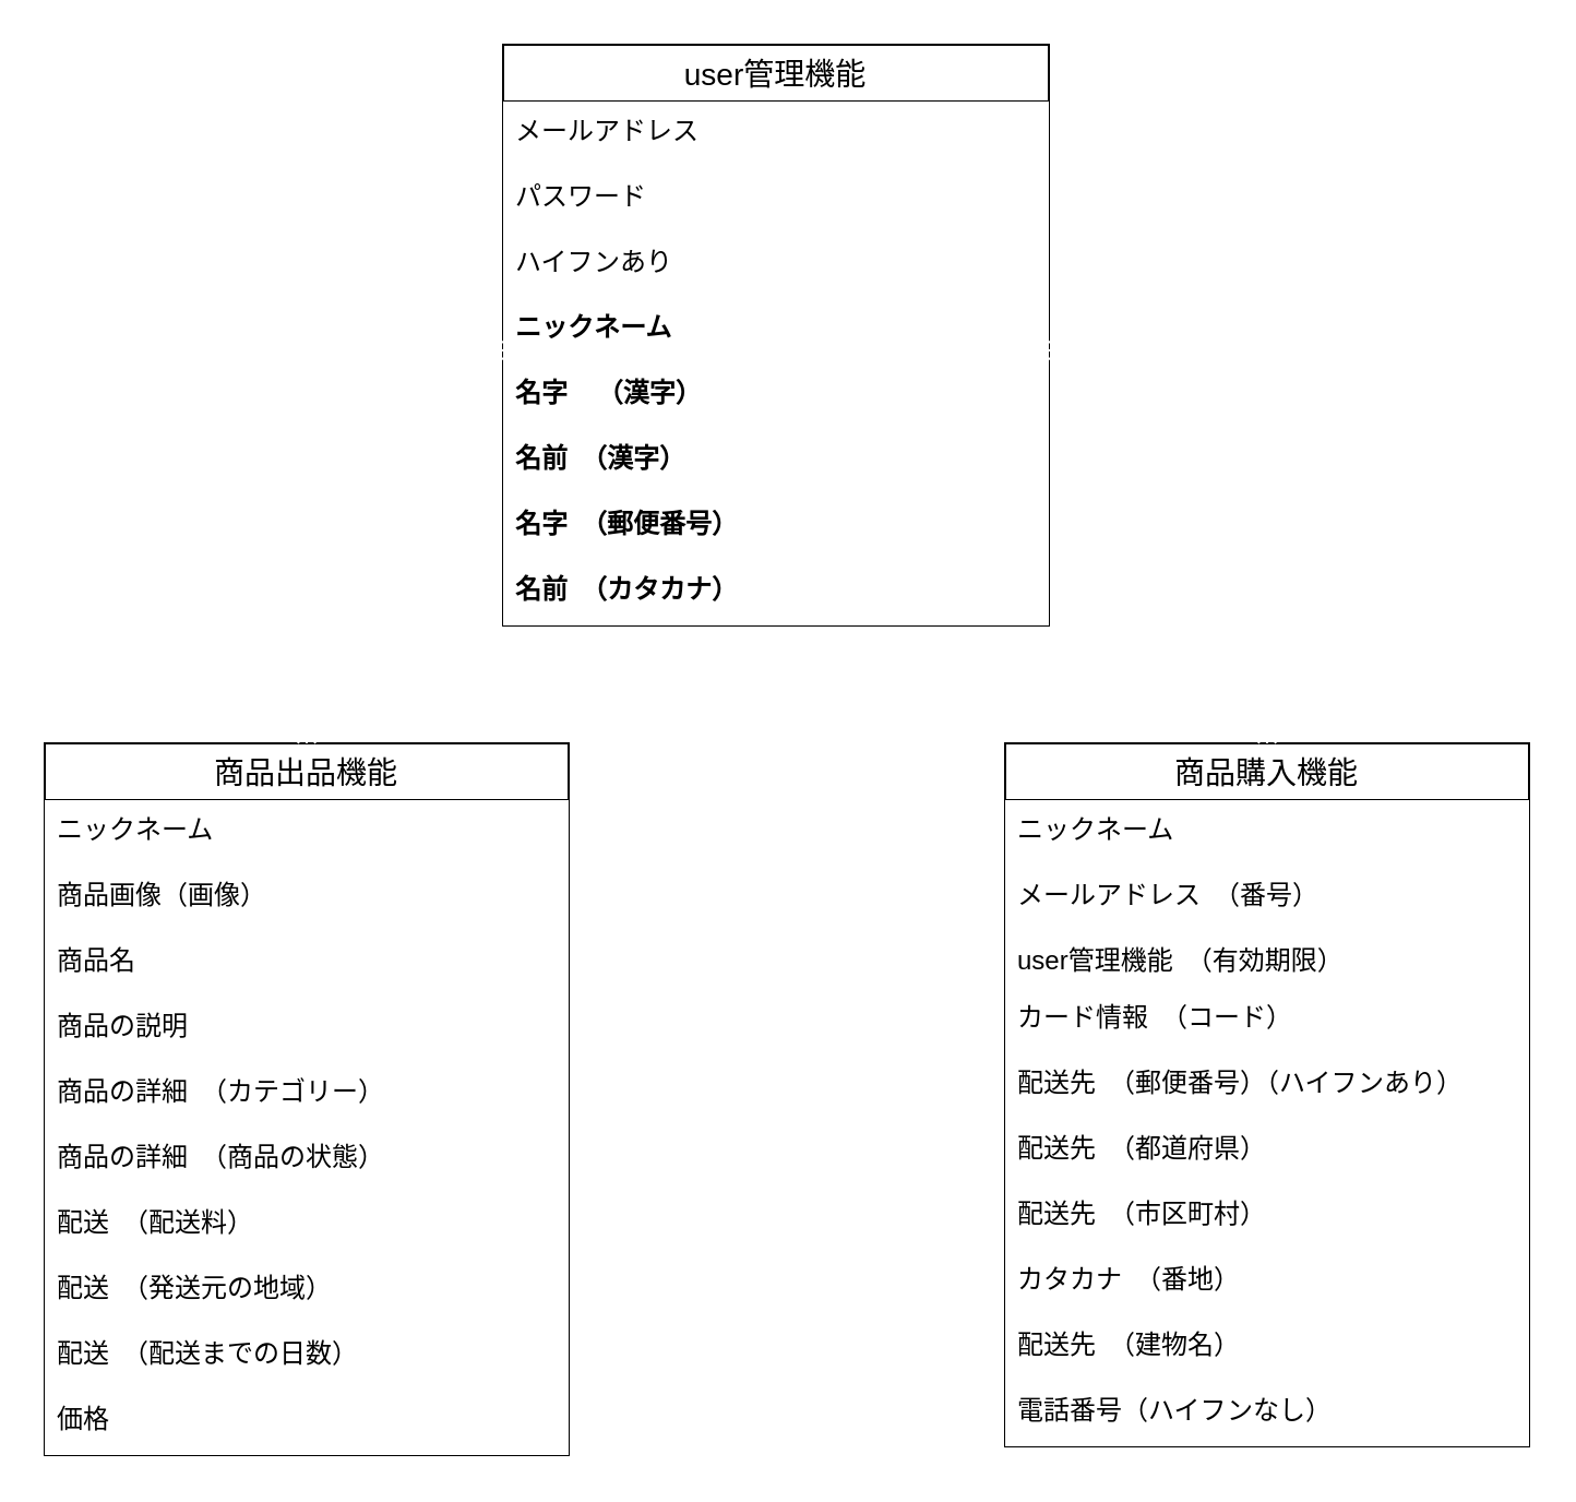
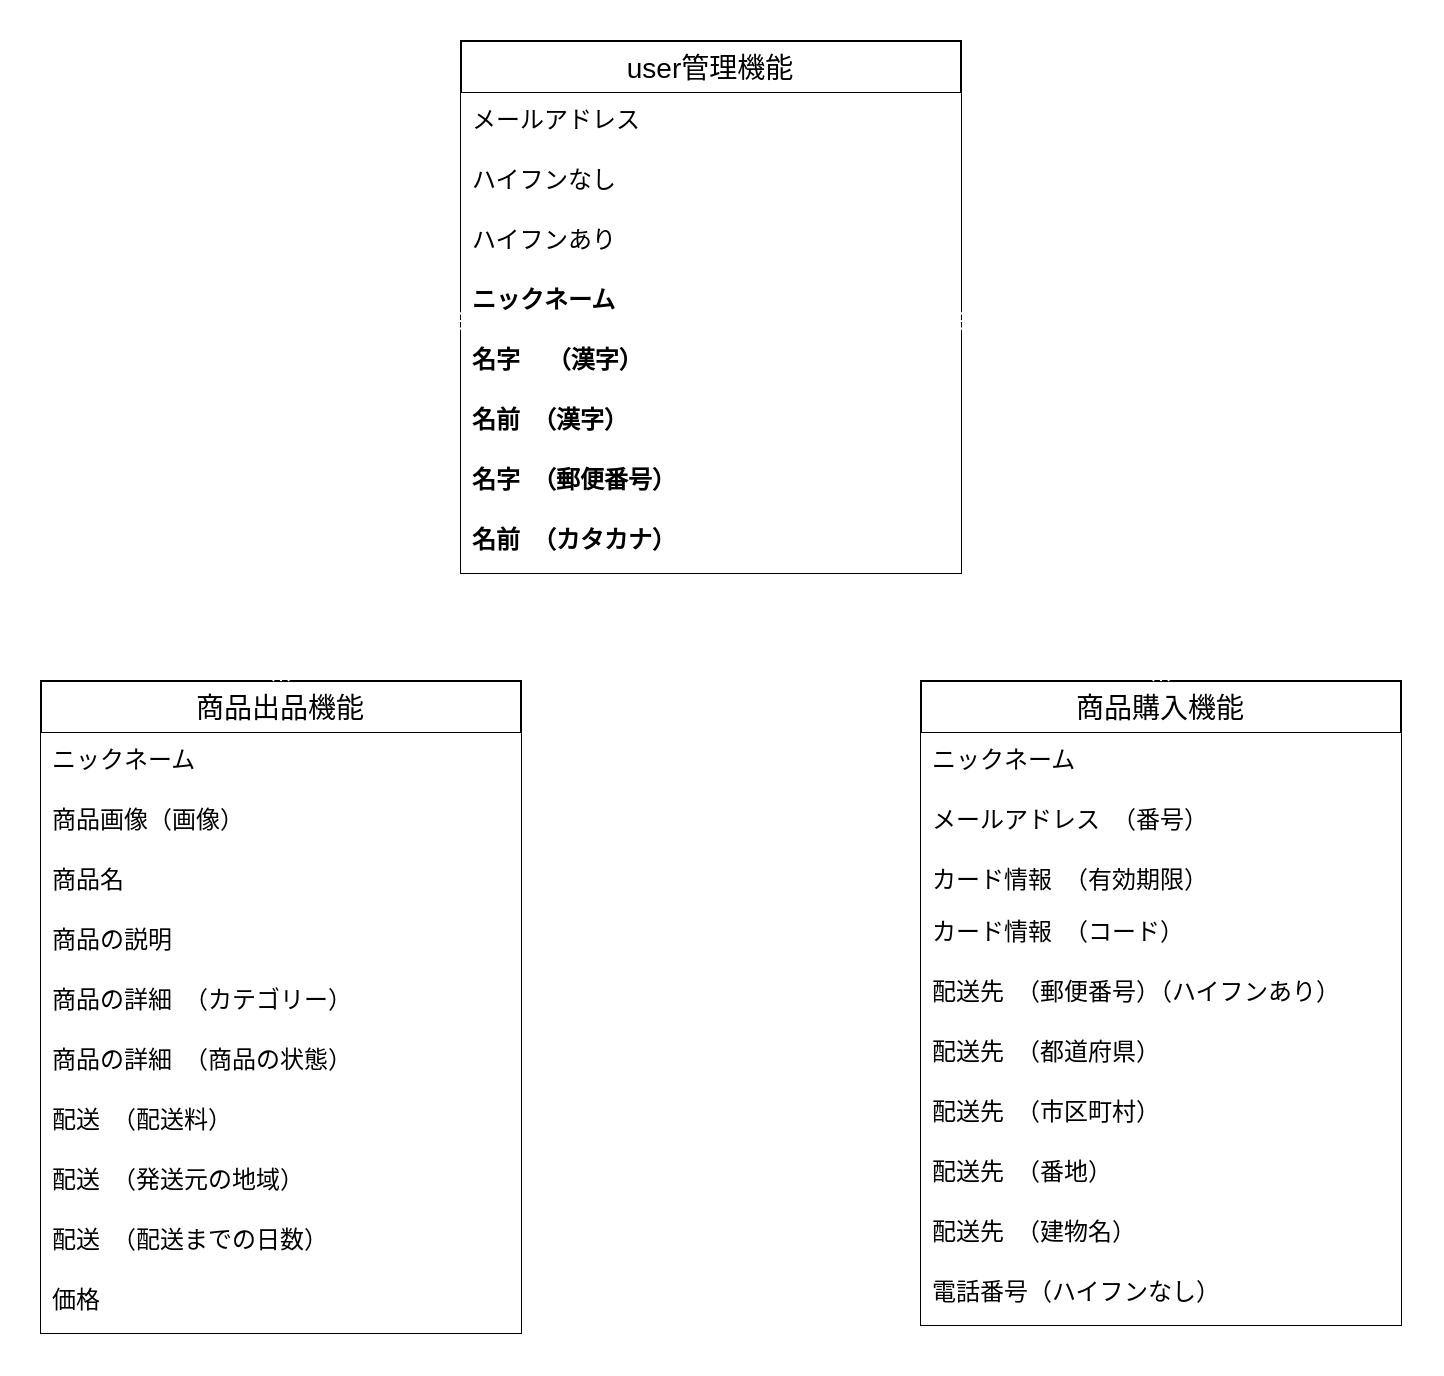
- <mxCell id="4" value="パスワード" style="text;strokeColor=none;fillColor=default;spacingLeft=4;spacingRight=4;overflow=hidden;rotatable=0;points=[[0,0.5],[1,0.5]];portConstraint=eastwest;fontSize=12;" vertex="1" parent="2"><mxGeometry y="56" width="250" height="30" as="geometry" /></mxCell>
+ <mxCell id="4" value="ハイフンなし" style="text;strokeColor=none;fillColor=default;spacingLeft=4;spacingRight=4;overflow=hidden;rotatable=0;points=[[0,0.5],[1,0.5]];portConstraint=eastwest;fontSize=12;" vertex="1" parent="2"><mxGeometry y="56" width="250" height="30" as="geometry" /></mxCell>
- <mxCell id="25" value="user管理機能　（有効期限）" style="text;strokeColor=none;fillColor=default;spacingLeft=4;spacingRight=4;overflow=hidden;rotatable=0;points=[[0,0.5],[1,0.5]];portConstraint=eastwest;fontSize=12;" vertex="1" parent="22"><mxGeometry y="86" width="240" height="26" as="geometry" /></mxCell>
+ <mxCell id="25" value="カード情報　（有効期限）" style="text;strokeColor=none;fillColor=default;spacingLeft=4;spacingRight=4;overflow=hidden;rotatable=0;points=[[0,0.5],[1,0.5]];portConstraint=eastwest;fontSize=12;" vertex="1" parent="22"><mxGeometry y="86" width="240" height="26" as="geometry" /></mxCell>
- <mxCell id="30" value="カタカナ　（番地）" style="text;strokeColor=none;fillColor=default;spacingLeft=4;spacingRight=4;overflow=hidden;rotatable=0;points=[[0,0.5],[1,0.5]];portConstraint=eastwest;fontSize=12;" vertex="1" parent="22"><mxGeometry y="232" width="240" height="30" as="geometry" /></mxCell>
+ <mxCell id="30" value="配送先　（番地）" style="text;strokeColor=none;fillColor=default;spacingLeft=4;spacingRight=4;overflow=hidden;rotatable=0;points=[[0,0.5],[1,0.5]];portConstraint=eastwest;fontSize=12;" vertex="1" parent="22"><mxGeometry y="232" width="240" height="30" as="geometry" /></mxCell>
